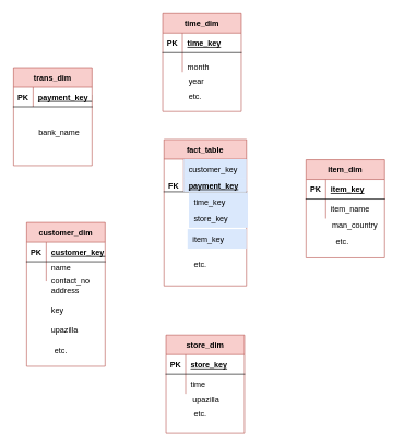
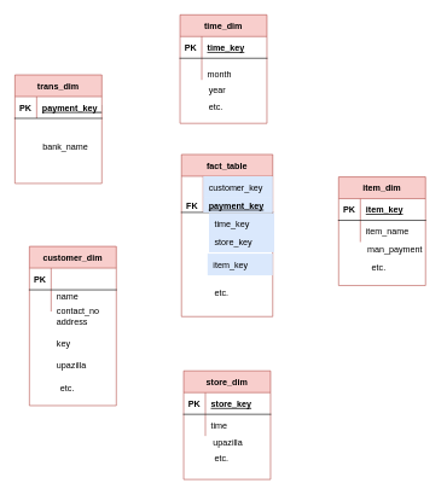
- <mxCell id="58" value="man_country" style="shape=partialRectangle;overflow=hidden;connectable=0;fillColor=none;top=0;left=0;bottom=0;right=0;align=left;spacingLeft=6;" vertex="1" parent="1"><mxGeometry x="499" y="328" width="90" height="30" as="geometry" /></mxCell>
+ <mxCell id="58" value="man_payment" style="shape=partialRectangle;overflow=hidden;connectable=0;fillColor=none;top=0;left=0;bottom=0;right=0;align=left;spacingLeft=6;" vertex="1" parent="1"><mxGeometry x="499" y="328" width="90" height="30" as="geometry" /></mxCell>
- <mxCell id="12" value="customer_key  NOT NULL " style="shape=partialRectangle;overflow=hidden;connectable=0;fillColor=none;top=0;left=0;bottom=0;right=0;align=left;spacingLeft=6;fontStyle=5;" vertex="1" parent="10"><mxGeometry x="30" width="90" height="30" as="geometry" /></mxCell>
